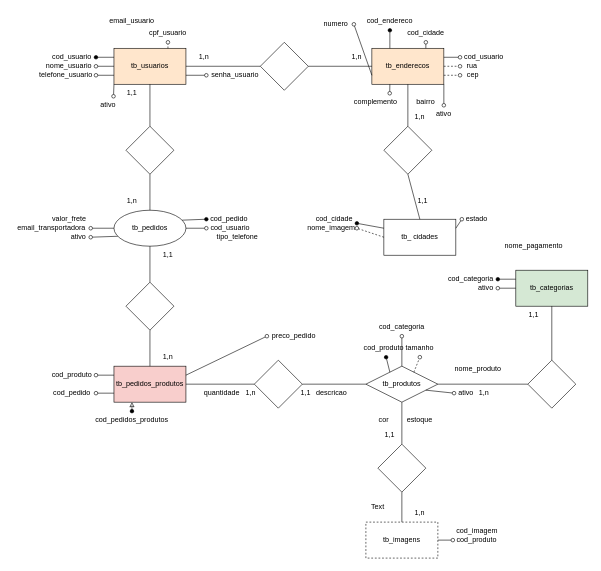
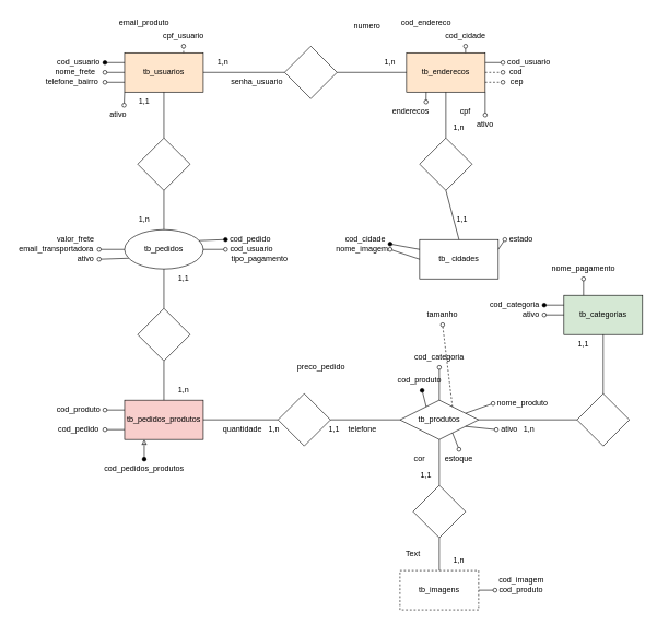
- <mxCell id="13" value="email_usuario" style="text;html=1;strokeColor=none;fillColor=none;align=center;verticalAlign=middle;whiteSpace=wrap;rounded=0;" parent="1" vertex="1"><mxGeometry x="179" y="20" width="80" height="30" as="geometry" /></mxCell>
+ <mxCell id="13" value="email_produto" style="text;html=1;strokeColor=none;fillColor=none;align=center;verticalAlign=middle;whiteSpace=wrap;rounded=0;" parent="1" vertex="1"><mxGeometry x="179" y="20" width="80" height="30" as="geometry" /></mxCell>
- <mxCell id="44" value="" style="endArrow=oval;html=1;rounded=0;exitX=0.25;exitY=0;exitDx=0;exitDy=0;endFill=1;" parent="1" source="5" target="46" edge="1"><mxGeometry width="50" height="50" relative="1" as="geometry"><mxPoint x="669" y="210" as="sourcePoint" /><mxPoint x="649" y="50" as="targetPoint" /></mxGeometry></mxCell>
- <mxCell id="57" value="" style="endArrow=oval;html=1;rounded=0;endFill=0;exitX=0;exitY=0.75;exitDx=0;exitDy=0;entryX=1;entryY=0.5;entryDx=0;entryDy=0;" parent="1" source="5" target="58" edge="1"><mxGeometry width="50" height="50" relative="1" as="geometry"><mxPoint x="649" y="250" as="sourcePoint" /><mxPoint x="589" y="125" as="targetPoint" /></mxGeometry></mxCell>
- <mxCell id="9" value="nome_usuario" style="text;html=1;strokeColor=none;fillColor=none;align=center;verticalAlign=middle;whiteSpace=wrap;rounded=0;" parent="1" vertex="1"><mxGeometry x="69" y="95" width="90" height="30" as="geometry" /></mxCell>
+ <mxCell id="9" value="nome_frete" style="text;html=1;strokeColor=none;fillColor=none;align=center;verticalAlign=middle;whiteSpace=wrap;rounded=0;" parent="1" vertex="1"><mxGeometry x="69" y="95" width="90" height="30" as="geometry" /></mxCell>
- <mxCell id="51" value="rua" style="text;html=1;strokeColor=none;fillColor=none;align=center;verticalAlign=middle;whiteSpace=wrap;rounded=0;" parent="1" vertex="1"><mxGeometry x="766" y="95" width="40" height="30" as="geometry" /></mxCell>
+ <mxCell id="51" value="cod" style="text;html=1;strokeColor=none;fillColor=none;align=center;verticalAlign=middle;whiteSpace=wrap;rounded=0;" parent="1" vertex="1"><mxGeometry x="766" y="95" width="40" height="30" as="geometry" /></mxCell>
- <mxCell id="10" value="telefone_usuario" style="text;html=1;strokeColor=none;fillColor=none;align=center;verticalAlign=middle;whiteSpace=wrap;rounded=0;" parent="1" vertex="1"><mxGeometry x="59" y="110" width="100" height="30" as="geometry" /></mxCell>
+ <mxCell id="10" value="telefone_bairro" style="text;html=1;strokeColor=none;fillColor=none;align=center;verticalAlign=middle;whiteSpace=wrap;rounded=0;" parent="1" vertex="1"><mxGeometry x="59" y="110" width="100" height="30" as="geometry" /></mxCell>
- <mxCell id="17" value="" style="endArrow=oval;html=1;rounded=0;endFill=0;exitX=1;exitY=0.75;exitDx=0;exitDy=0;" parent="1" source="2" target="18" edge="1"><mxGeometry width="50" height="50" relative="1" as="geometry"><mxPoint x="309" y="125" as="sourcePoint" /><mxPoint x="339" y="125" as="targetPoint" /></mxGeometry></mxCell>
- <mxCell id="55" value="complemento" style="text;html=1;strokeColor=none;fillColor=none;align=center;verticalAlign=middle;whiteSpace=wrap;rounded=0;" parent="1" vertex="1"><mxGeometry x="579" y="155" width="93" height="30" as="geometry" /></mxCell>
+ <mxCell id="55" value="enderecos" style="text;html=1;strokeColor=none;fillColor=none;align=center;verticalAlign=middle;whiteSpace=wrap;rounded=0;" parent="1" vertex="1"><mxGeometry x="579" y="155" width="93" height="30" as="geometry" /></mxCell>
- <mxCell id="56" value="bairro" style="text;html=1;strokeColor=none;fillColor=none;align=center;verticalAlign=middle;whiteSpace=wrap;rounded=0;" parent="1" vertex="1"><mxGeometry x="679" y="155" width="60" height="30" as="geometry" /></mxCell>
+ <mxCell id="56" value="cpf" style="text;html=1;strokeColor=none;fillColor=none;align=center;verticalAlign=middle;whiteSpace=wrap;rounded=0;" parent="1" vertex="1"><mxGeometry x="679" y="155" width="60" height="30" as="geometry" /></mxCell>
- <mxCell id="62" value="" style="endArrow=oval;html=1;rounded=0;endFill=0;entryX=1;entryY=0.5;entryDx=0;entryDy=0;exitX=0;exitY=0.5;exitDx=0;exitDy=0;dashed=1;" parent="1" source="6" target="61" edge="1"><mxGeometry width="50" height="50" relative="1" as="geometry"><mxPoint x="659" y="480" as="sourcePoint" /><mxPoint x="709" y="430" as="targetPoint" /></mxGeometry></mxCell>
+ <mxCell id="62" value="" style="endArrow=oval;html=1;rounded=0;endFill=0;entryX=1;entryY=0.5;entryDx=0;entryDy=0;exitX=0;exitY=0.5;exitDx=0;exitDy=0;" parent="1" source="6" target="61" edge="1"><mxGeometry width="50" height="50" relative="1" as="geometry"><mxPoint x="659" y="480" as="sourcePoint" /><mxPoint x="709" y="430" as="targetPoint" /></mxGeometry></mxCell>
- <mxCell id="43" value="tipo_telefone" style="text;html=1;strokeColor=none;fillColor=none;align=center;verticalAlign=middle;whiteSpace=wrap;rounded=0;" parent="1" vertex="1"><mxGeometry x="343" y="380" width="104" height="30" as="geometry" /></mxCell>
+ <mxCell id="43" value="tipo_pagamento" style="text;html=1;strokeColor=none;fillColor=none;align=center;verticalAlign=middle;whiteSpace=wrap;rounded=0;" parent="1" vertex="1"><mxGeometry x="343" y="380" width="104" height="30" as="geometry" /></mxCell>
+ <mxCell id="87" value="" style="endArrow=oval;html=1;rounded=0;endFill=0;exitX=0.25;exitY=0;exitDx=0;exitDy=0;entryX=0.5;entryY=1;entryDx=0;entryDy=0;" parent="1" source="81" target="88" edge="1"><mxGeometry width="50" height="50" relative="1" as="geometry"><mxPoint x="789" y="490" as="sourcePoint" /><mxPoint x="889" y="420" as="targetPoint" /></mxGeometry></mxCell>
- <mxCell id="72" value="tamanho" style="text;html=1;strokeColor=none;fillColor=none;align=center;verticalAlign=middle;whiteSpace=wrap;rounded=0;" parent="1" vertex="1"><mxGeometry x="669" y="565" width="60" height="30" as="geometry" /></mxCell>
+ <mxCell id="72" value="tamanho" style="text;html=1;strokeColor=none;fillColor=none;align=center;verticalAlign=middle;whiteSpace=wrap;rounded=0;" parent="1" vertex="1"><mxGeometry x="644" y="465" width="60" height="30" as="geometry" /></mxCell>
- <mxCell id="102" value="" style="endArrow=oval;html=1;rounded=0;exitX=1;exitY=0.25;exitDx=0;exitDy=0;entryX=0;entryY=0.5;entryDx=0;entryDy=0;endFill=0;" edge="1" parent="1" source="4" target="101"><mxGeometry width="50" height="50" relative="1" as="geometry"><mxPoint x="699" y="420" as="sourcePoint" /><mxPoint x="749" y="370" as="targetPoint" /></mxGeometry></mxCell>
+ <mxCell id="69" value="" style="endArrow=oval;html=1;rounded=0;endFill=0;exitX=1;exitY=0.25;exitDx=0;exitDy=0;entryX=0;entryY=0.5;entryDx=0;entryDy=0;" parent="1" source="7" target="70" edge="1"><mxGeometry width="50" height="50" relative="1" as="geometry"><mxPoint x="629" y="720" as="sourcePoint" /><mxPoint x="759" y="625" as="targetPoint" /></mxGeometry></mxCell>
- <mxCell id="74" value="descricao" style="text;html=1;strokeColor=none;fillColor=none;align=center;verticalAlign=middle;whiteSpace=wrap;rounded=0;" parent="1" vertex="1"><mxGeometry x="521.5" y="640" width="60" height="30" as="geometry" /></mxCell>
+ <mxCell id="74" value="telefone" style="text;html=1;strokeColor=none;fillColor=none;align=center;verticalAlign=middle;whiteSpace=wrap;rounded=0;" parent="1" vertex="1"><mxGeometry x="521.5" y="640" width="60" height="30" as="geometry" /></mxCell>
+ <mxCell id="76" value="" style="endArrow=oval;html=1;rounded=0;endFill=0;entryX=0.5;entryY=0;entryDx=0;entryDy=0;exitX=0.75;exitY=1;exitDx=0;exitDy=0;" parent="1" source="7" target="75" edge="1"><mxGeometry width="50" height="50" relative="1" as="geometry"><mxPoint x="669" y="650" as="sourcePoint" /><mxPoint x="719" y="600" as="targetPoint" /></mxGeometry></mxCell>
- <mxCell id="98" value="cod_pedidos_produtos" style="text;html=1;strokeColor=none;fillColor=none;align=center;verticalAlign=middle;whiteSpace=wrap;rounded=0;" vertex="1" parent="1"><mxGeometry x="144" y="685" width="150" height="30" as="geometry" /></mxCell>
+ <mxCell id="98" value="cod_pedidos_produtos" style="text;html=1;strokeColor=none;fillColor=none;align=center;verticalAlign=middle;whiteSpace=wrap;rounded=0;" vertex="1" parent="1"><mxGeometry x="144" y="700" width="150" height="30" as="geometry" /></mxCell>
